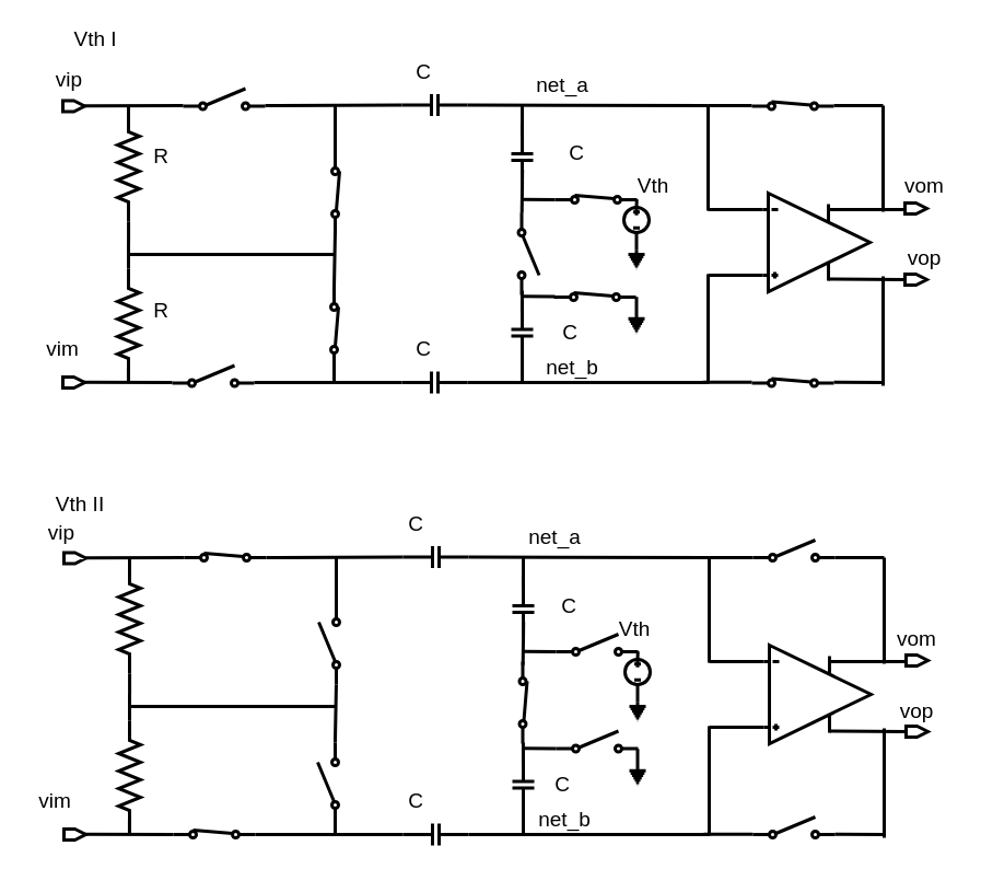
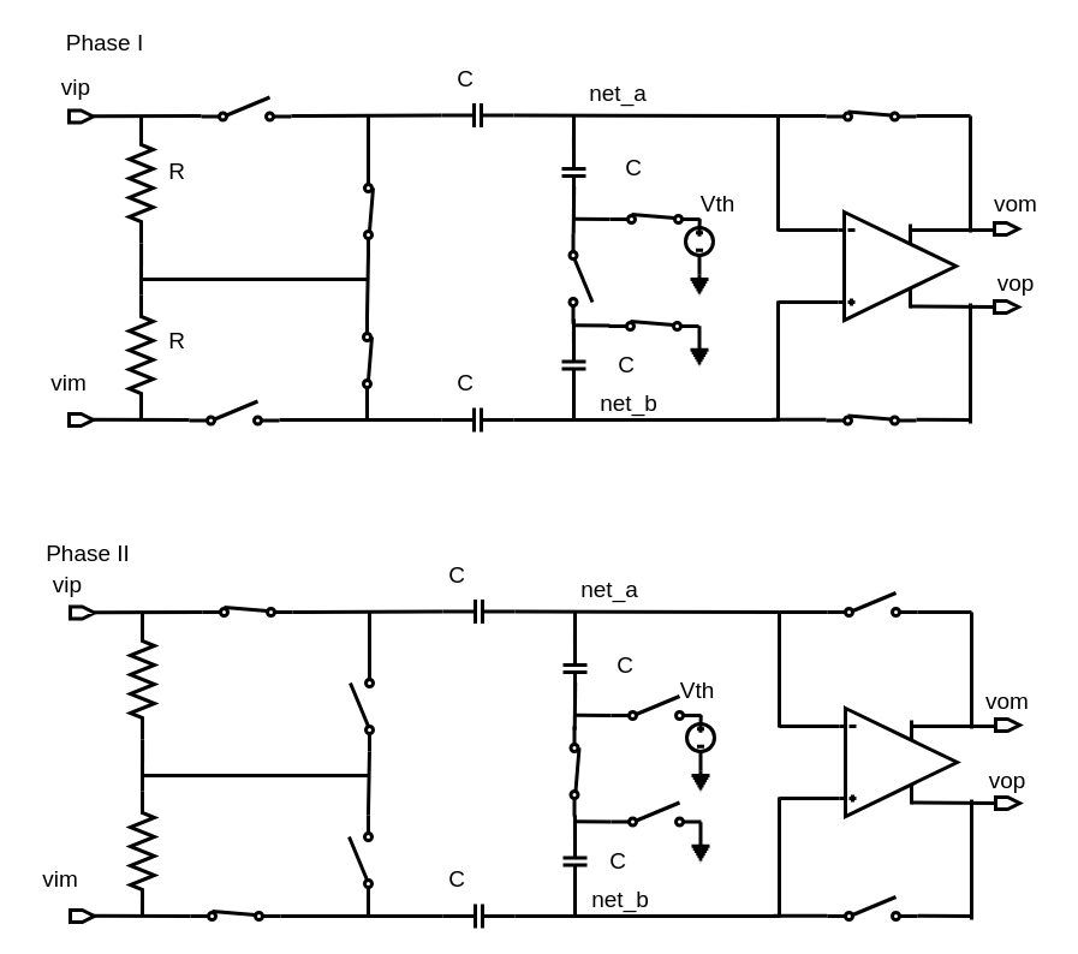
- <mxCell id="138" value="Vth I" style="text;html=1;strokeColor=none;fillColor=none;align=center;verticalAlign=middle;whiteSpace=wrap;rounded=0;fontSize=19;" vertex="1" parent="1"><mxGeometry x="47" y="20.5" width="80" height="30" as="geometry" /></mxCell>
+ <mxCell id="138" value="Phase I" style="text;html=1;strokeColor=none;fillColor=none;align=center;verticalAlign=middle;whiteSpace=wrap;rounded=0;fontSize=19;" vertex="1" parent="1"><mxGeometry x="47" y="20.5" width="80" height="30" as="geometry" /></mxCell>
- <mxCell id="141" value="Vth II" style="text;html=1;strokeColor=none;fillColor=none;align=center;verticalAlign=middle;whiteSpace=wrap;rounded=0;fontSize=19;" vertex="1" parent="1"><mxGeometry x="33" y="446" width="80" height="30" as="geometry" /></mxCell>
+ <mxCell id="141" value="Phase II" style="text;html=1;strokeColor=none;fillColor=none;align=center;verticalAlign=middle;whiteSpace=wrap;rounded=0;fontSize=19;" vertex="1" parent="1"><mxGeometry x="33" y="446" width="80" height="30" as="geometry" /></mxCell>
